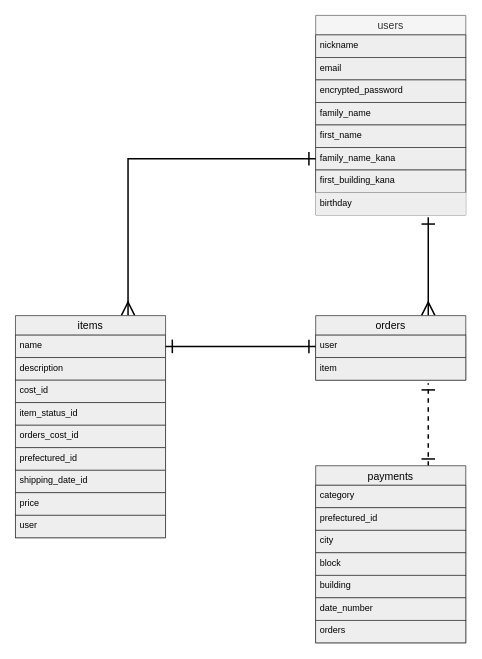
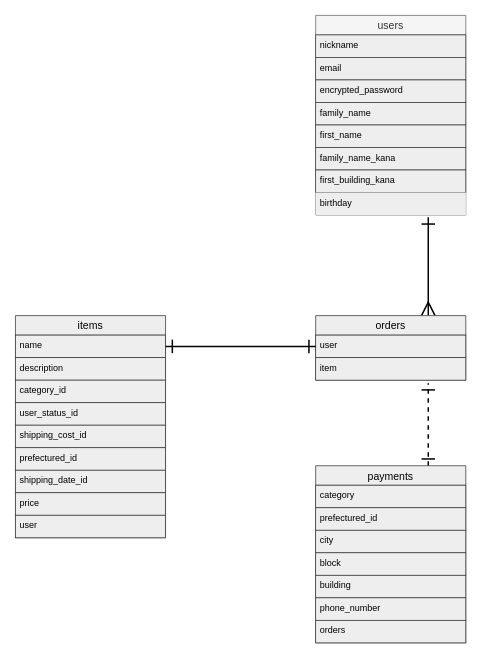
- <mxCell id="24" style="edgeStyle=orthogonalEdgeStyle;jumpSize=6;html=1;exitX=0.75;exitY=0;exitDx=0;exitDy=0;entryX=0;entryY=0.5;entryDx=0;entryDy=0;strokeWidth=2;startArrow=ERmany;startFill=0;endArrow=ERone;endFill=0;startSize=15;endSize=15;strokeColor=#000000;rounded=0;" edge="1" parent="1" source="25" target="8"><mxGeometry relative="1" as="geometry" /></mxCell>
- <mxCell id="28" value="cost_id" style="text;strokeColor=#36393d;fillColor=#eeeeee;spacingLeft=4;spacingRight=4;overflow=hidden;rotatable=0;points=[[0,0.5],[1,0.5]];portConstraint=eastwest;fontSize=12;fontColor=#000000;" vertex="1" parent="25"><mxGeometry y="86" width="200" height="30" as="geometry" /></mxCell>
+ <mxCell id="28" value="category_id" style="text;strokeColor=#36393d;fillColor=#eeeeee;spacingLeft=4;spacingRight=4;overflow=hidden;rotatable=0;points=[[0,0.5],[1,0.5]];portConstraint=eastwest;fontSize=12;fontColor=#000000;" vertex="1" parent="25"><mxGeometry y="86" width="200" height="30" as="geometry" /></mxCell>
- <mxCell id="29" value="item_status_id" style="text;strokeColor=#36393d;fillColor=#eeeeee;spacingLeft=4;spacingRight=4;overflow=hidden;rotatable=0;points=[[0,0.5],[1,0.5]];portConstraint=eastwest;fontSize=12;fontColor=#000000;" vertex="1" parent="25"><mxGeometry y="116" width="200" height="30" as="geometry" /></mxCell>
+ <mxCell id="29" value="user_status_id" style="text;strokeColor=#36393d;fillColor=#eeeeee;spacingLeft=4;spacingRight=4;overflow=hidden;rotatable=0;points=[[0,0.5],[1,0.5]];portConstraint=eastwest;fontSize=12;fontColor=#000000;" vertex="1" parent="25"><mxGeometry y="116" width="200" height="30" as="geometry" /></mxCell>
- <mxCell id="30" value="orders_cost_id" style="text;strokeColor=#36393d;fillColor=#eeeeee;spacingLeft=4;spacingRight=4;overflow=hidden;rotatable=0;points=[[0,0.5],[1,0.5]];portConstraint=eastwest;fontSize=12;fontColor=#000000;" vertex="1" parent="25"><mxGeometry y="146" width="200" height="30" as="geometry" /></mxCell>
+ <mxCell id="30" value="shipping_cost_id" style="text;strokeColor=#36393d;fillColor=#eeeeee;spacingLeft=4;spacingRight=4;overflow=hidden;rotatable=0;points=[[0,0.5],[1,0.5]];portConstraint=eastwest;fontSize=12;fontColor=#000000;" vertex="1" parent="25"><mxGeometry y="146" width="200" height="30" as="geometry" /></mxCell>
- <mxCell id="22" value="date_number" style="text;strokeColor=#36393d;fillColor=#eeeeee;spacingLeft=4;spacingRight=4;overflow=hidden;rotatable=0;points=[[0,0.5],[1,0.5]];portConstraint=eastwest;fontSize=12;fontColor=#000000;" vertex="1" parent="16"><mxGeometry y="176" width="200" height="30" as="geometry" /></mxCell>
+ <mxCell id="22" value="phone_number" style="text;strokeColor=#36393d;fillColor=#eeeeee;spacingLeft=4;spacingRight=4;overflow=hidden;rotatable=0;points=[[0,0.5],[1,0.5]];portConstraint=eastwest;fontSize=12;fontColor=#000000;" vertex="1" parent="16"><mxGeometry y="176" width="200" height="30" as="geometry" /></mxCell>
